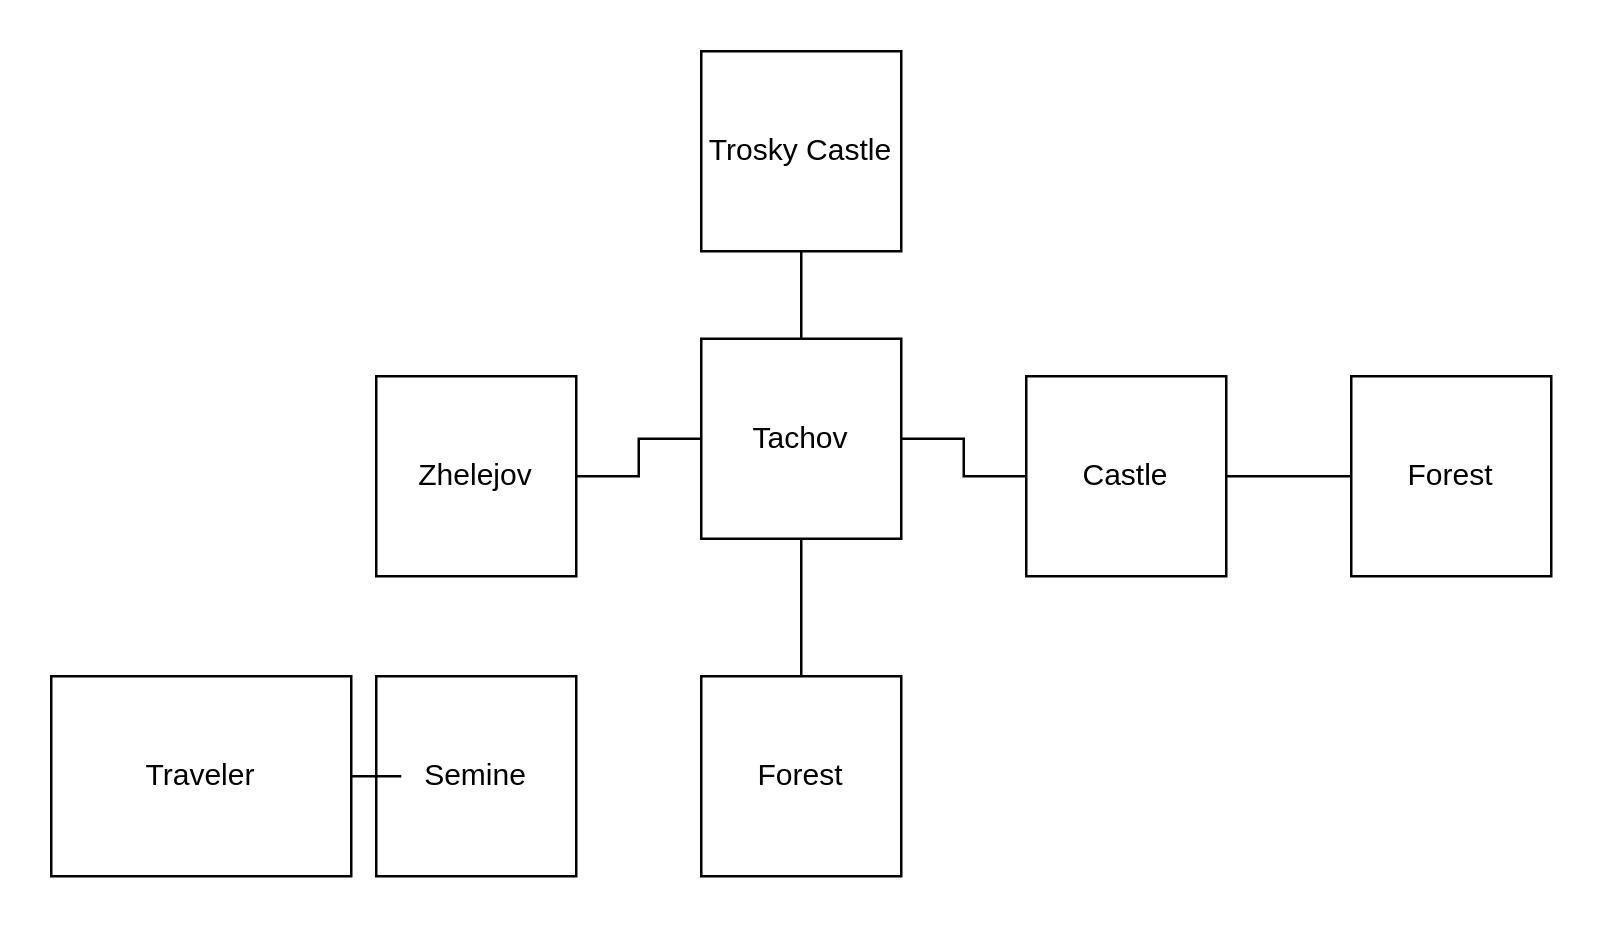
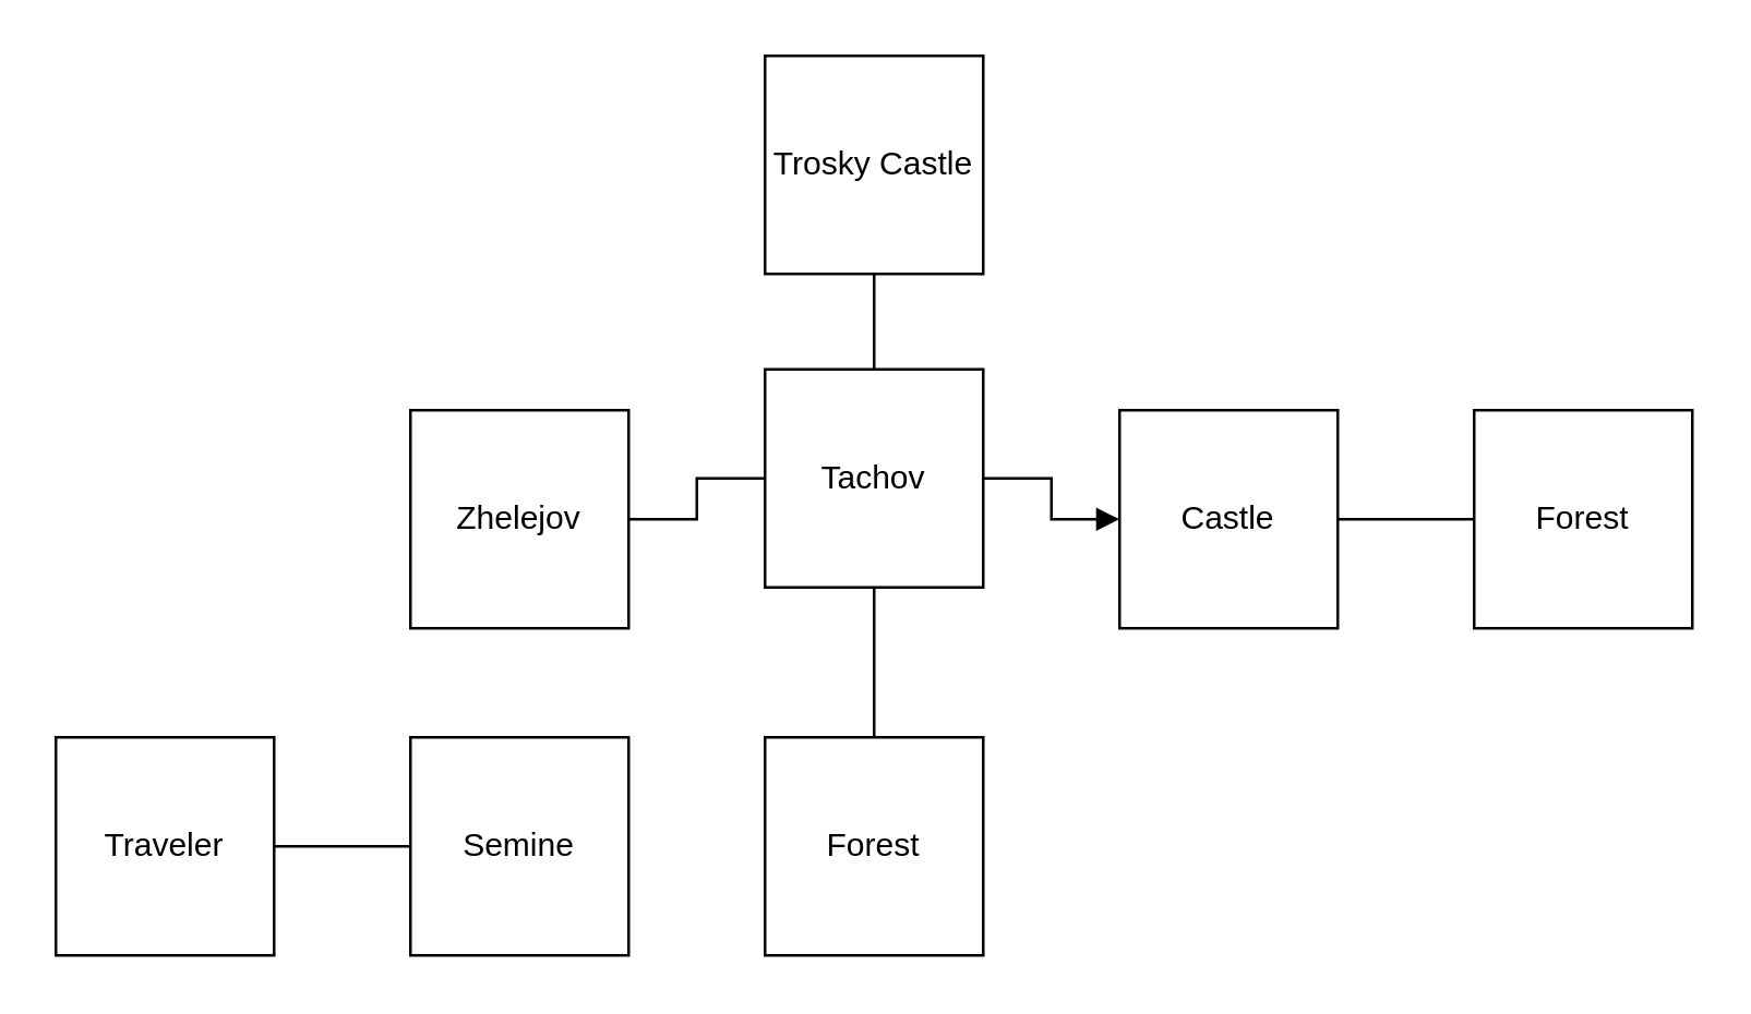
- <mxCell id="7" style="edgeStyle=orthogonalEdgeStyle;rounded=0;orthogonalLoop=1;jettySize=auto;html=1;entryX=0;entryY=0.5;entryDx=0;entryDy=0;endArrow=none;startFill=0;" edge="1" parent="1" source="9" target="4"><mxGeometry relative="1" as="geometry" /></mxCell>
+ <mxCell id="7" style="edgeStyle=orthogonalEdgeStyle;rounded=0;orthogonalLoop=1;jettySize=auto;html=1;entryX=0;entryY=0.5;entryDx=0;entryDy=0;endArrow=block;startFill=0;" edge="1" parent="1" source="9" target="4"><mxGeometry relative="1" as="geometry" /></mxCell>
- <mxCell id="15" value="Traveler" style="whiteSpace=wrap;html=1;aspect=fixed;" vertex="1" parent="1"><mxGeometry x="20" y="270" width="120" height="80" as="geometry" /></mxCell>
+ <mxCell id="15" value="Traveler" style="whiteSpace=wrap;html=1;aspect=fixed;" vertex="1" parent="1"><mxGeometry x="20" y="270" width="80" height="80" as="geometry" /></mxCell>
